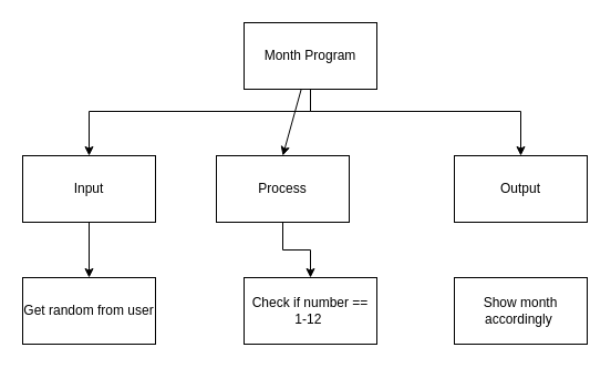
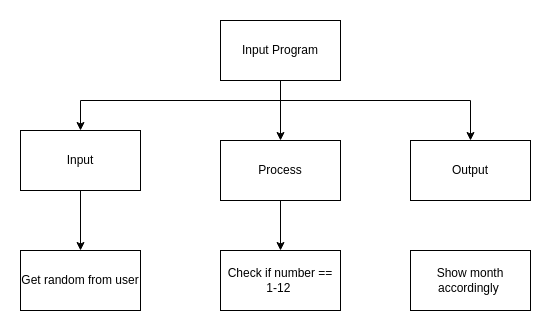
- <mxCell id="5" value="Month Program" style="rounded=0;whiteSpace=wrap;html=1;" parent="1" vertex="1"><mxGeometry x="220" y="20" width="120" height="60" as="geometry" /></mxCell>
+ <mxCell id="5" value="Input Program" style="rounded=0;whiteSpace=wrap;html=1;" parent="1" vertex="1"><mxGeometry x="220" y="20" width="120" height="60" as="geometry" /></mxCell>
- <mxCell id="9" value="Input" style="rounded=0;whiteSpace=wrap;html=1;" parent="1" vertex="1"><mxGeometry x="20" y="140" width="120" height="60" as="geometry" /></mxCell>
+ <mxCell id="9" value="Input" style="rounded=0;whiteSpace=wrap;html=1;" parent="1" vertex="1"><mxGeometry x="20" y="130" width="120" height="60" as="geometry" /></mxCell>
- <mxCell id="7" value="Process" style="rounded=0;whiteSpace=wrap;html=1;" parent="1" vertex="1"><mxGeometry x="195" y="140" width="120" height="60" as="geometry" /></mxCell>
+ <mxCell id="7" value="Process" style="rounded=0;whiteSpace=wrap;html=1;" parent="1" vertex="1"><mxGeometry x="220" y="140" width="120" height="60" as="geometry" /></mxCell>
